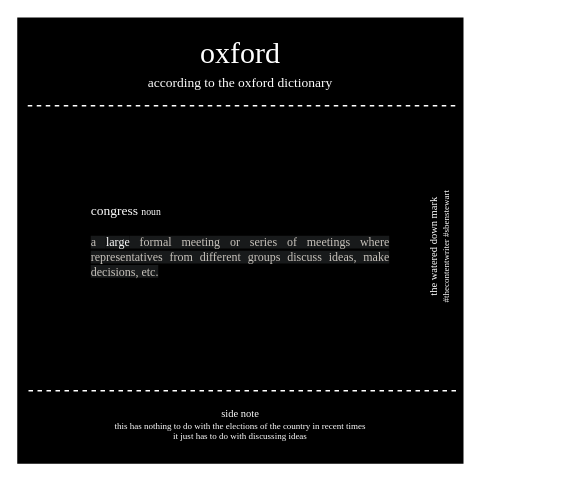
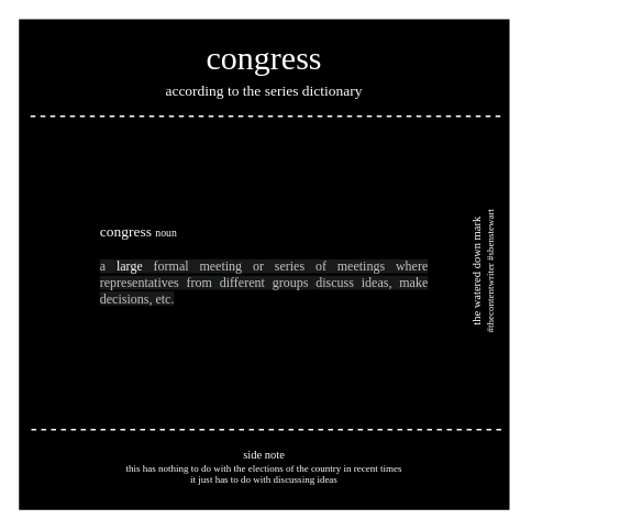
- <mxCell id="3" value="&lt;font face=&quot;xkcd&quot;&gt;&lt;span style=&quot;font-size: 40px&quot;&gt;oxford&lt;/span&gt;&lt;br&gt;&lt;/font&gt;" style="text;html=1;strokeColor=none;fillColor=none;align=center;verticalAlign=middle;whiteSpace=wrap;rounded=0;fontColor=#FFFFFF;" parent="1" vertex="1"><mxGeometry x="25" y="60" width="590" height="20" as="geometry" /></mxCell>
+ <mxCell id="3" value="&lt;font face=&quot;xkcd&quot;&gt;&lt;span style=&quot;font-size: 40px&quot;&gt;congress&lt;/span&gt;&lt;br&gt;&lt;/font&gt;" style="text;html=1;strokeColor=none;fillColor=none;align=center;verticalAlign=middle;whiteSpace=wrap;rounded=0;fontColor=#FFFFFF;" parent="1" vertex="1"><mxGeometry x="25" y="60" width="590" height="20" as="geometry" /></mxCell>
- <mxCell id="4" value="&lt;font face=&quot;xkcd&quot;&gt;&lt;span style=&quot;font-size: 18px&quot;&gt;according to the oxford dictionary&lt;/span&gt;&lt;br&gt;&lt;/font&gt;" style="text;html=1;strokeColor=none;fillColor=none;align=center;verticalAlign=middle;whiteSpace=wrap;rounded=0;fontColor=#FFFFFF;" parent="1" vertex="1"><mxGeometry x="20" y="100" width="600" height="20" as="geometry" /></mxCell>
+ <mxCell id="4" value="&lt;font face=&quot;xkcd&quot;&gt;&lt;span style=&quot;font-size: 18px&quot;&gt;according to the series dictionary&lt;/span&gt;&lt;br&gt;&lt;/font&gt;" style="text;html=1;strokeColor=none;fillColor=none;align=center;verticalAlign=middle;whiteSpace=wrap;rounded=0;fontColor=#FFFFFF;" parent="1" vertex="1"><mxGeometry x="20" y="100" width="600" height="20" as="geometry" /></mxCell>
